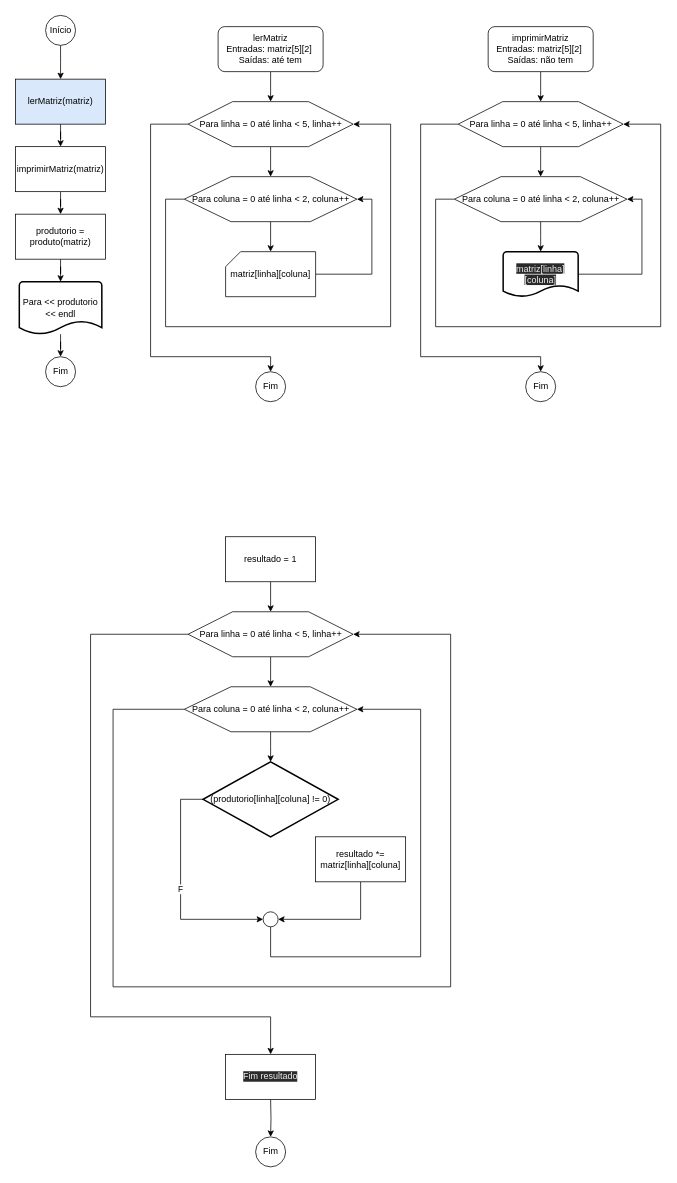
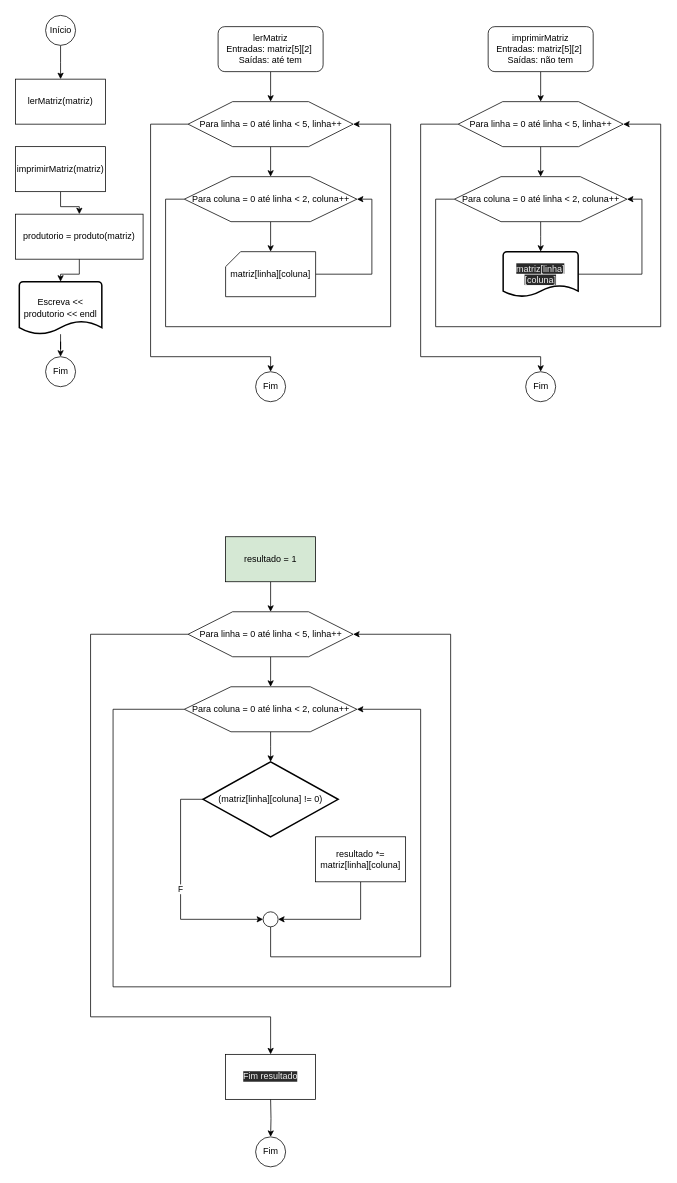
- <mxCell id="5" value="lerMatriz(matriz)" style="rounded=0;whiteSpace=wrap;html=1;fillColor=#dae8fc;" vertex="1" parent="1"><mxGeometry x="20" y="105" width="120" height="60" as="geometry" /></mxCell>
+ <mxCell id="5" value="lerMatriz(matriz)" style="rounded=0;whiteSpace=wrap;html=1;" vertex="1" parent="1"><mxGeometry x="20" y="105" width="120" height="60" as="geometry" /></mxCell>
- <mxCell id="4" value="" style="edgeStyle=orthogonalEdgeStyle;rounded=0;orthogonalLoop=1;jettySize=auto;html=1;" edge="1" parent="1" source="5" target="7"><mxGeometry relative="1" as="geometry" /></mxCell>
- <mxCell id="9" value="produtorio = produto(matriz)" style="rounded=0;whiteSpace=wrap;html=1;" vertex="1" parent="1"><mxGeometry x="20" y="285" width="120" height="60" as="geometry" /></mxCell>
+ <mxCell id="9" value="produtorio = produto(matriz)" style="rounded=0;whiteSpace=wrap;html=1;" vertex="1" parent="1"><mxGeometry x="20" y="285" width="170" height="60" as="geometry" /></mxCell>
- <mxCell id="11" value="Para &amp;lt;&amp;lt; produtorio &amp;lt;&amp;lt; endl" style="strokeWidth=2;html=1;shape=mxgraph.flowchart.document2;whiteSpace=wrap;size=0.25;" vertex="1" parent="1"><mxGeometry x="25" y="375" width="110" height="70" as="geometry" /></mxCell>
+ <mxCell id="11" value="Escreva &amp;lt;&amp;lt; produtorio &amp;lt;&amp;lt; endl" style="strokeWidth=2;html=1;shape=mxgraph.flowchart.document2;whiteSpace=wrap;size=0.25;" vertex="1" parent="1"><mxGeometry x="25" y="375" width="110" height="70" as="geometry" /></mxCell>
- <mxCell id="36" value="resultado = 1" style="rounded=0;whiteSpace=wrap;html=1;" vertex="1" parent="1"><mxGeometry x="300" y="715" width="120" height="60" as="geometry" /></mxCell>
+ <mxCell id="36" value="resultado = 1" style="rounded=0;whiteSpace=wrap;html=1;fillColor=#d5e8d4;" vertex="1" parent="1"><mxGeometry x="300" y="715" width="120" height="60" as="geometry" /></mxCell>
- <mxCell id="46" value="(produtorio[linha][coluna] != 0)" style="strokeWidth=2;html=1;shape=mxgraph.flowchart.decision;whiteSpace=wrap;" vertex="1" parent="1"><mxGeometry x="270" y="1015" width="180" height="100" as="geometry" /></mxCell>
+ <mxCell id="46" value="(matriz[linha][coluna] != 0)" style="strokeWidth=2;html=1;shape=mxgraph.flowchart.decision;whiteSpace=wrap;" vertex="1" parent="1"><mxGeometry x="270" y="1015" width="180" height="100" as="geometry" /></mxCell>
